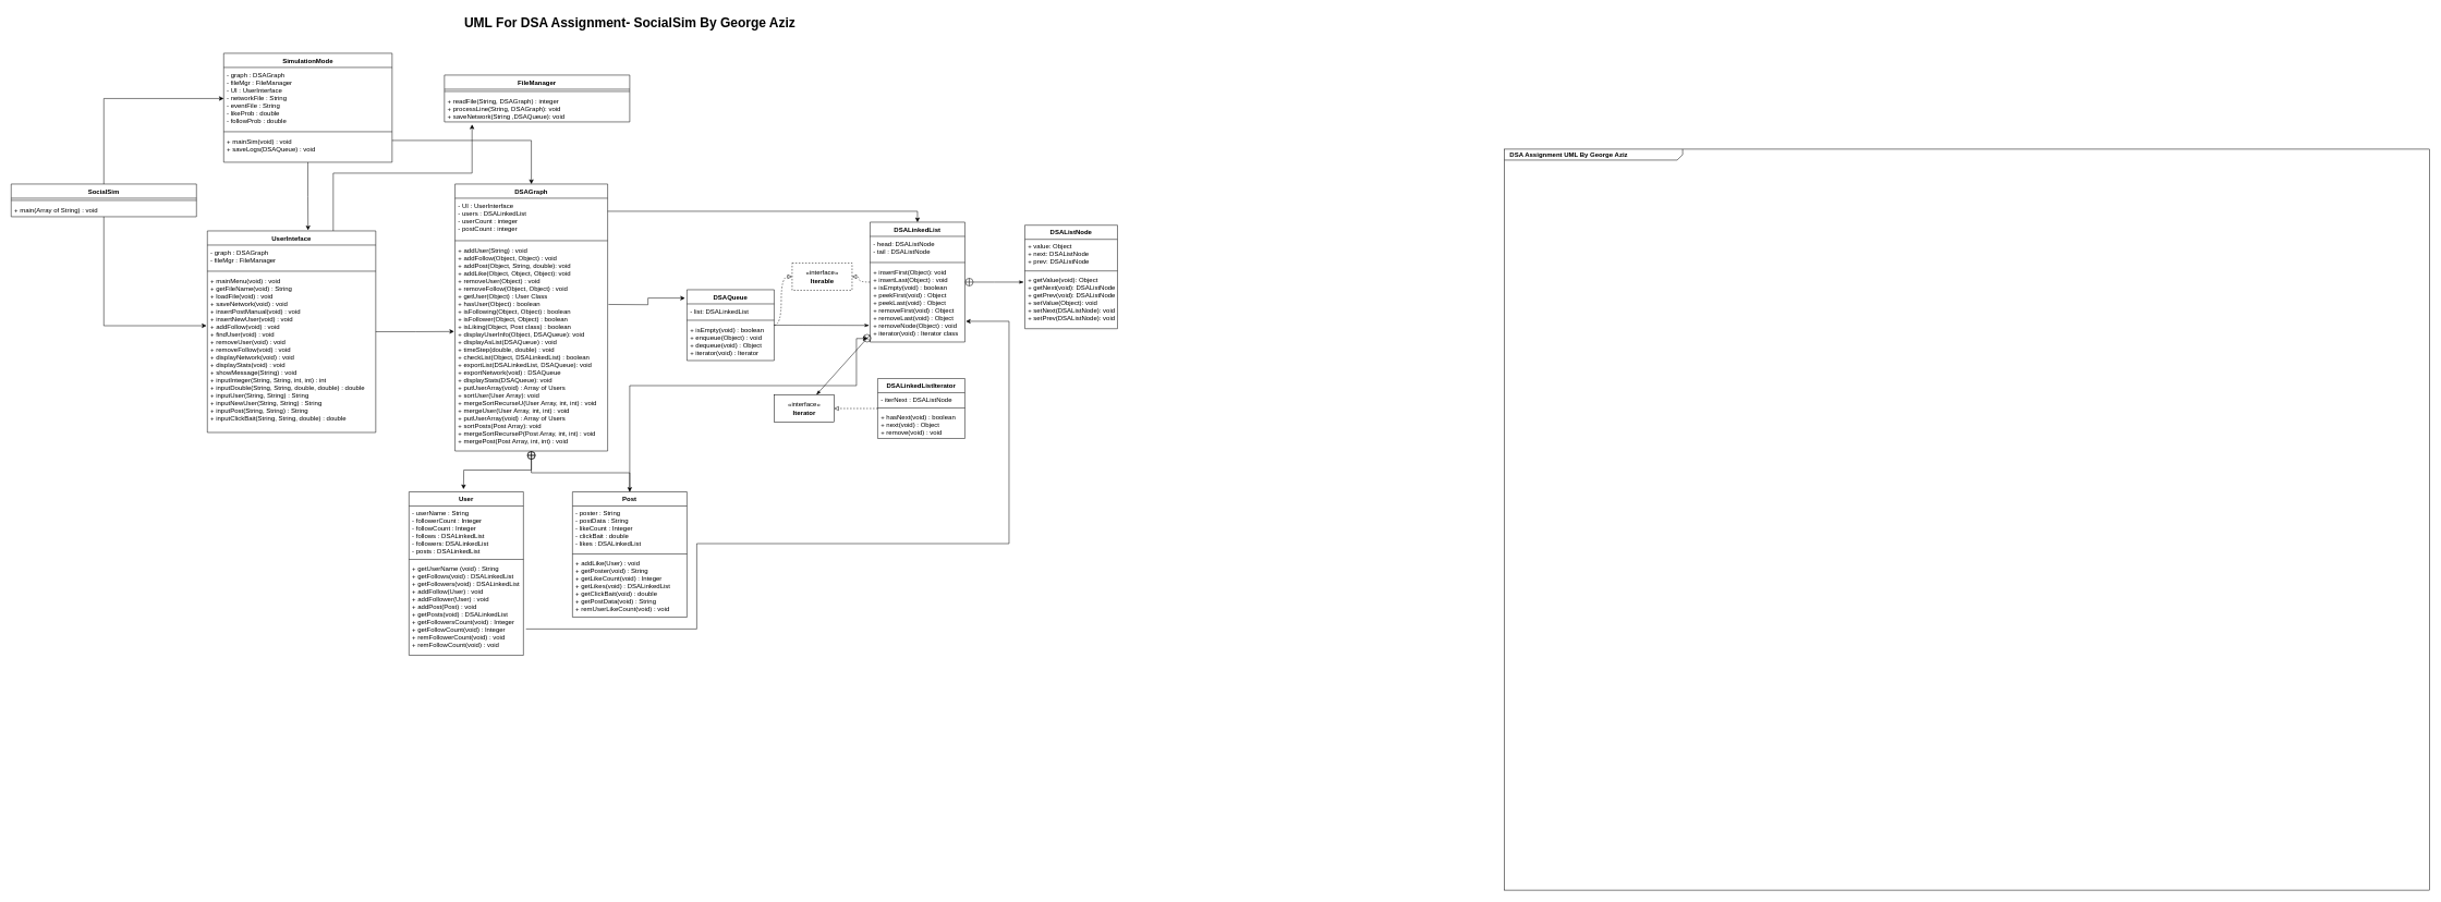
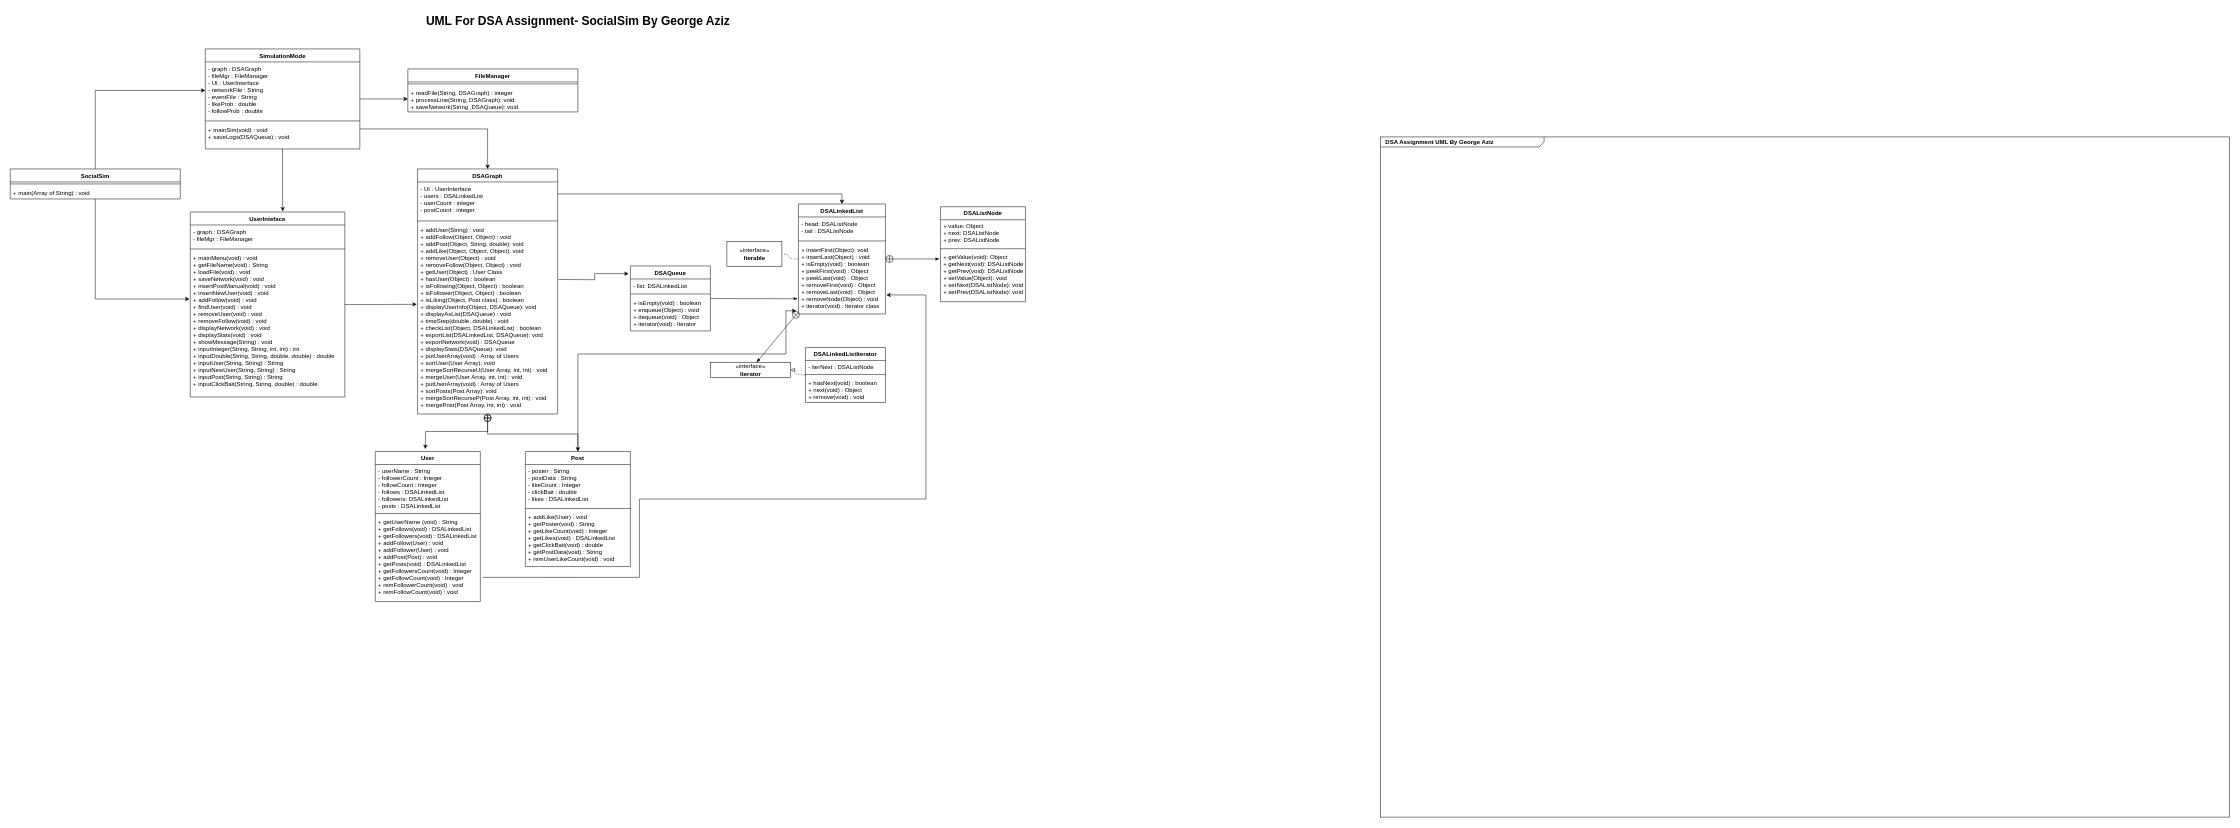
+ <mxCell id="56" style="edgeStyle=orthogonalEdgeStyle;rounded=0;orthogonalLoop=1;jettySize=auto;html=1;entryX=0;entryY=0.5;entryDx=0;entryDy=0;startArrow=none;startFill=0;" edge="1" parent="1" source="58" target="6"><mxGeometry relative="1" as="geometry" /></mxCell>
- <mxCell id="50" style="edgeStyle=orthogonalEdgeStyle;rounded=0;orthogonalLoop=1;jettySize=auto;html=1;entryX=0.149;entryY=1.09;entryDx=0;entryDy=0;entryPerimeter=0;startArrow=none;startFill=0;" edge="1" parent="1" source="51" target="6"><mxGeometry relative="1" as="geometry"><Array as="points"><mxPoint x="611" y="317" /><mxPoint x="866" y="317" /></Array></mxGeometry></mxCell>
- <mxCell id="25" value="«interface»&lt;br&gt;&lt;b&gt;Iterable&lt;/b&gt;" style="html=1;dashed=1;" parent="1" vertex="1"><mxGeometry x="1453" y="482" width="110" height="50" as="geometry" /></mxCell>
+ <mxCell id="25" value="«interface»&lt;br&gt;&lt;b&gt;Iterable&lt;/b&gt;" style="html=1;" parent="1" vertex="1"><mxGeometry x="1453" y="482" width="110" height="50" as="geometry" /></mxCell>
- <mxCell id="8" style="edgeStyle=orthogonalEdgeStyle;curved=1;rounded=0;orthogonalLoop=1;jettySize=auto;html=1;entryX=1;entryY=0.5;entryDx=0;entryDy=0;dashed=1;startArrow=none;startFill=0;endArrow=block;endFill=0;" parent="1" source="10" target="25" edge="1"><mxGeometry relative="1" as="geometry" /></mxCell>
+ <mxCell id="8" style="edgeStyle=orthogonalEdgeStyle;curved=1;rounded=0;orthogonalLoop=1;jettySize=auto;html=1;entryX=1;entryY=0.5;entryDx=0;entryDy=0;dashed=1;startArrow=none;startFill=0;endArrow=none;endFill=0;" parent="1" source="10" target="25" edge="1"><mxGeometry relative="1" as="geometry" /></mxCell>
- <mxCell id="19" style="edgeStyle=orthogonalEdgeStyle;curved=1;rounded=0;orthogonalLoop=1;jettySize=auto;html=1;dashed=1;startArrow=none;startFill=0;endArrow=block;endFill=0;" parent="1" source="21" target="25" edge="1"><mxGeometry relative="1" as="geometry"><Array as="points"><mxPoint x="1433" y="596" /><mxPoint x="1433" y="507" /></Array></mxGeometry></mxCell>
- <mxCell id="26" value="«interface»&lt;br&gt;&lt;b&gt;Iterator&lt;/b&gt;" style="html=1;" parent="1" vertex="1"><mxGeometry x="1420" y="724" width="110" height="50" as="geometry" /></mxCell>
+ <mxCell id="26" value="«interface»&lt;br&gt;&lt;b&gt;Iterator&lt;/b&gt;" style="html=1;" parent="1" vertex="1"><mxGeometry x="1420" y="724" width="160" height="30" as="geometry" /></mxCell>
